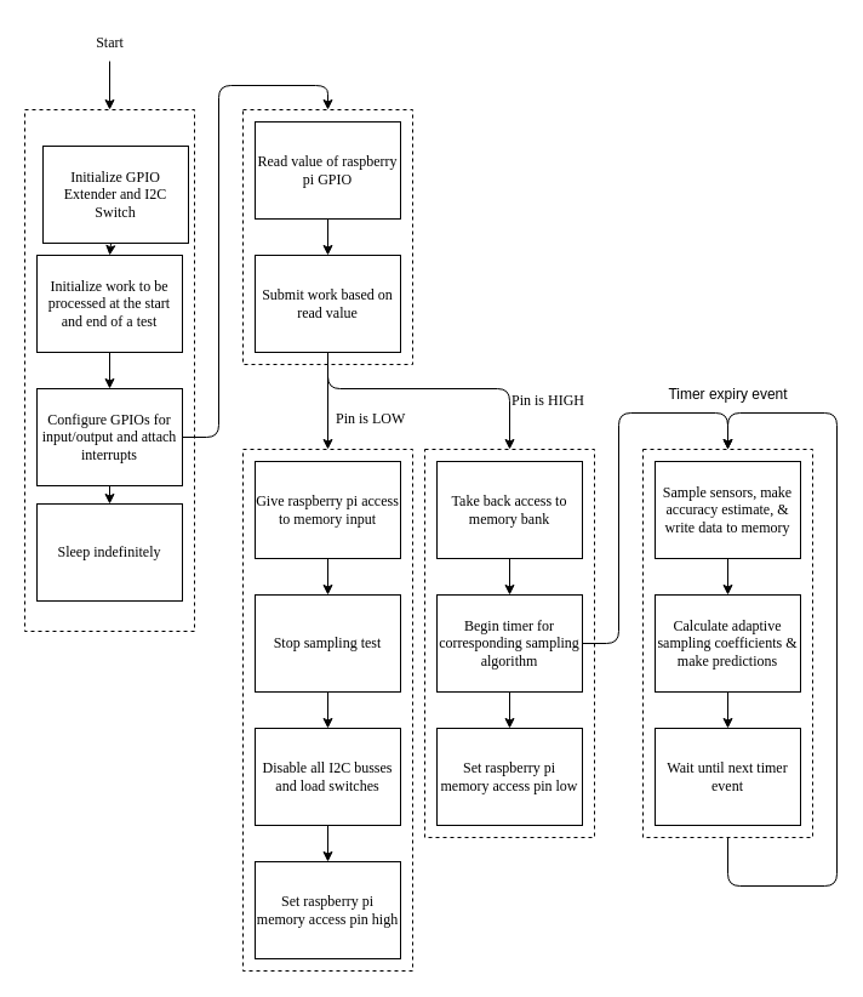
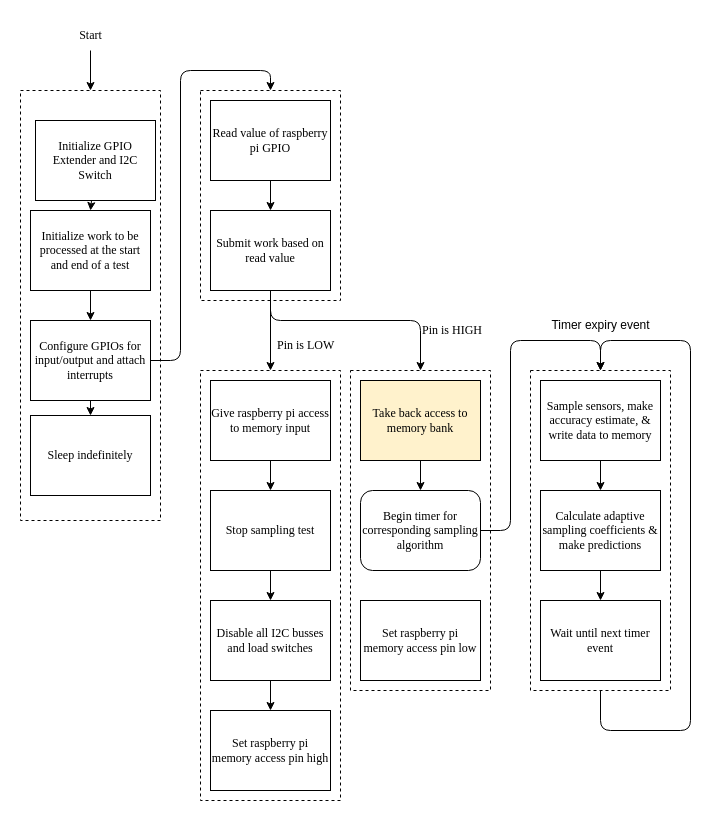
- <mxCell id="20" value="Take back access to memory bank" style="rounded=0;whiteSpace=wrap;html=1;fontFamily=Times New Roman;" parent="1" vertex="1"><mxGeometry x="360" y="380" width="120" height="80" as="geometry" /></mxCell>
+ <mxCell id="20" value="Take back access to memory bank" style="rounded=0;whiteSpace=wrap;html=1;fontFamily=Times New Roman;fillColor=#fff2cc;" parent="1" vertex="1"><mxGeometry x="360" y="380" width="120" height="80" as="geometry" /></mxCell>
- <mxCell id="30" value="Begin timer for corresponding sampling algorithm" style="rounded=0;whiteSpace=wrap;html=1;fontFamily=Times New Roman;" parent="1" vertex="1"><mxGeometry x="360" y="490" width="120" height="80" as="geometry" /></mxCell>
+ <mxCell id="30" value="Begin timer for corresponding sampling algorithm" style="whiteSpace=wrap;html=1;fontFamily=Times New Roman;rounded=1;" parent="1" vertex="1"><mxGeometry x="360" y="490" width="120" height="80" as="geometry" /></mxCell>
- <mxCell id="28" style="edgeStyle=none;html=1;entryX=0.5;entryY=0;entryDx=0;entryDy=0;fontFamily=Times New Roman;" parent="1" source="30" target="21" edge="1"><mxGeometry relative="1" as="geometry" /></mxCell>
